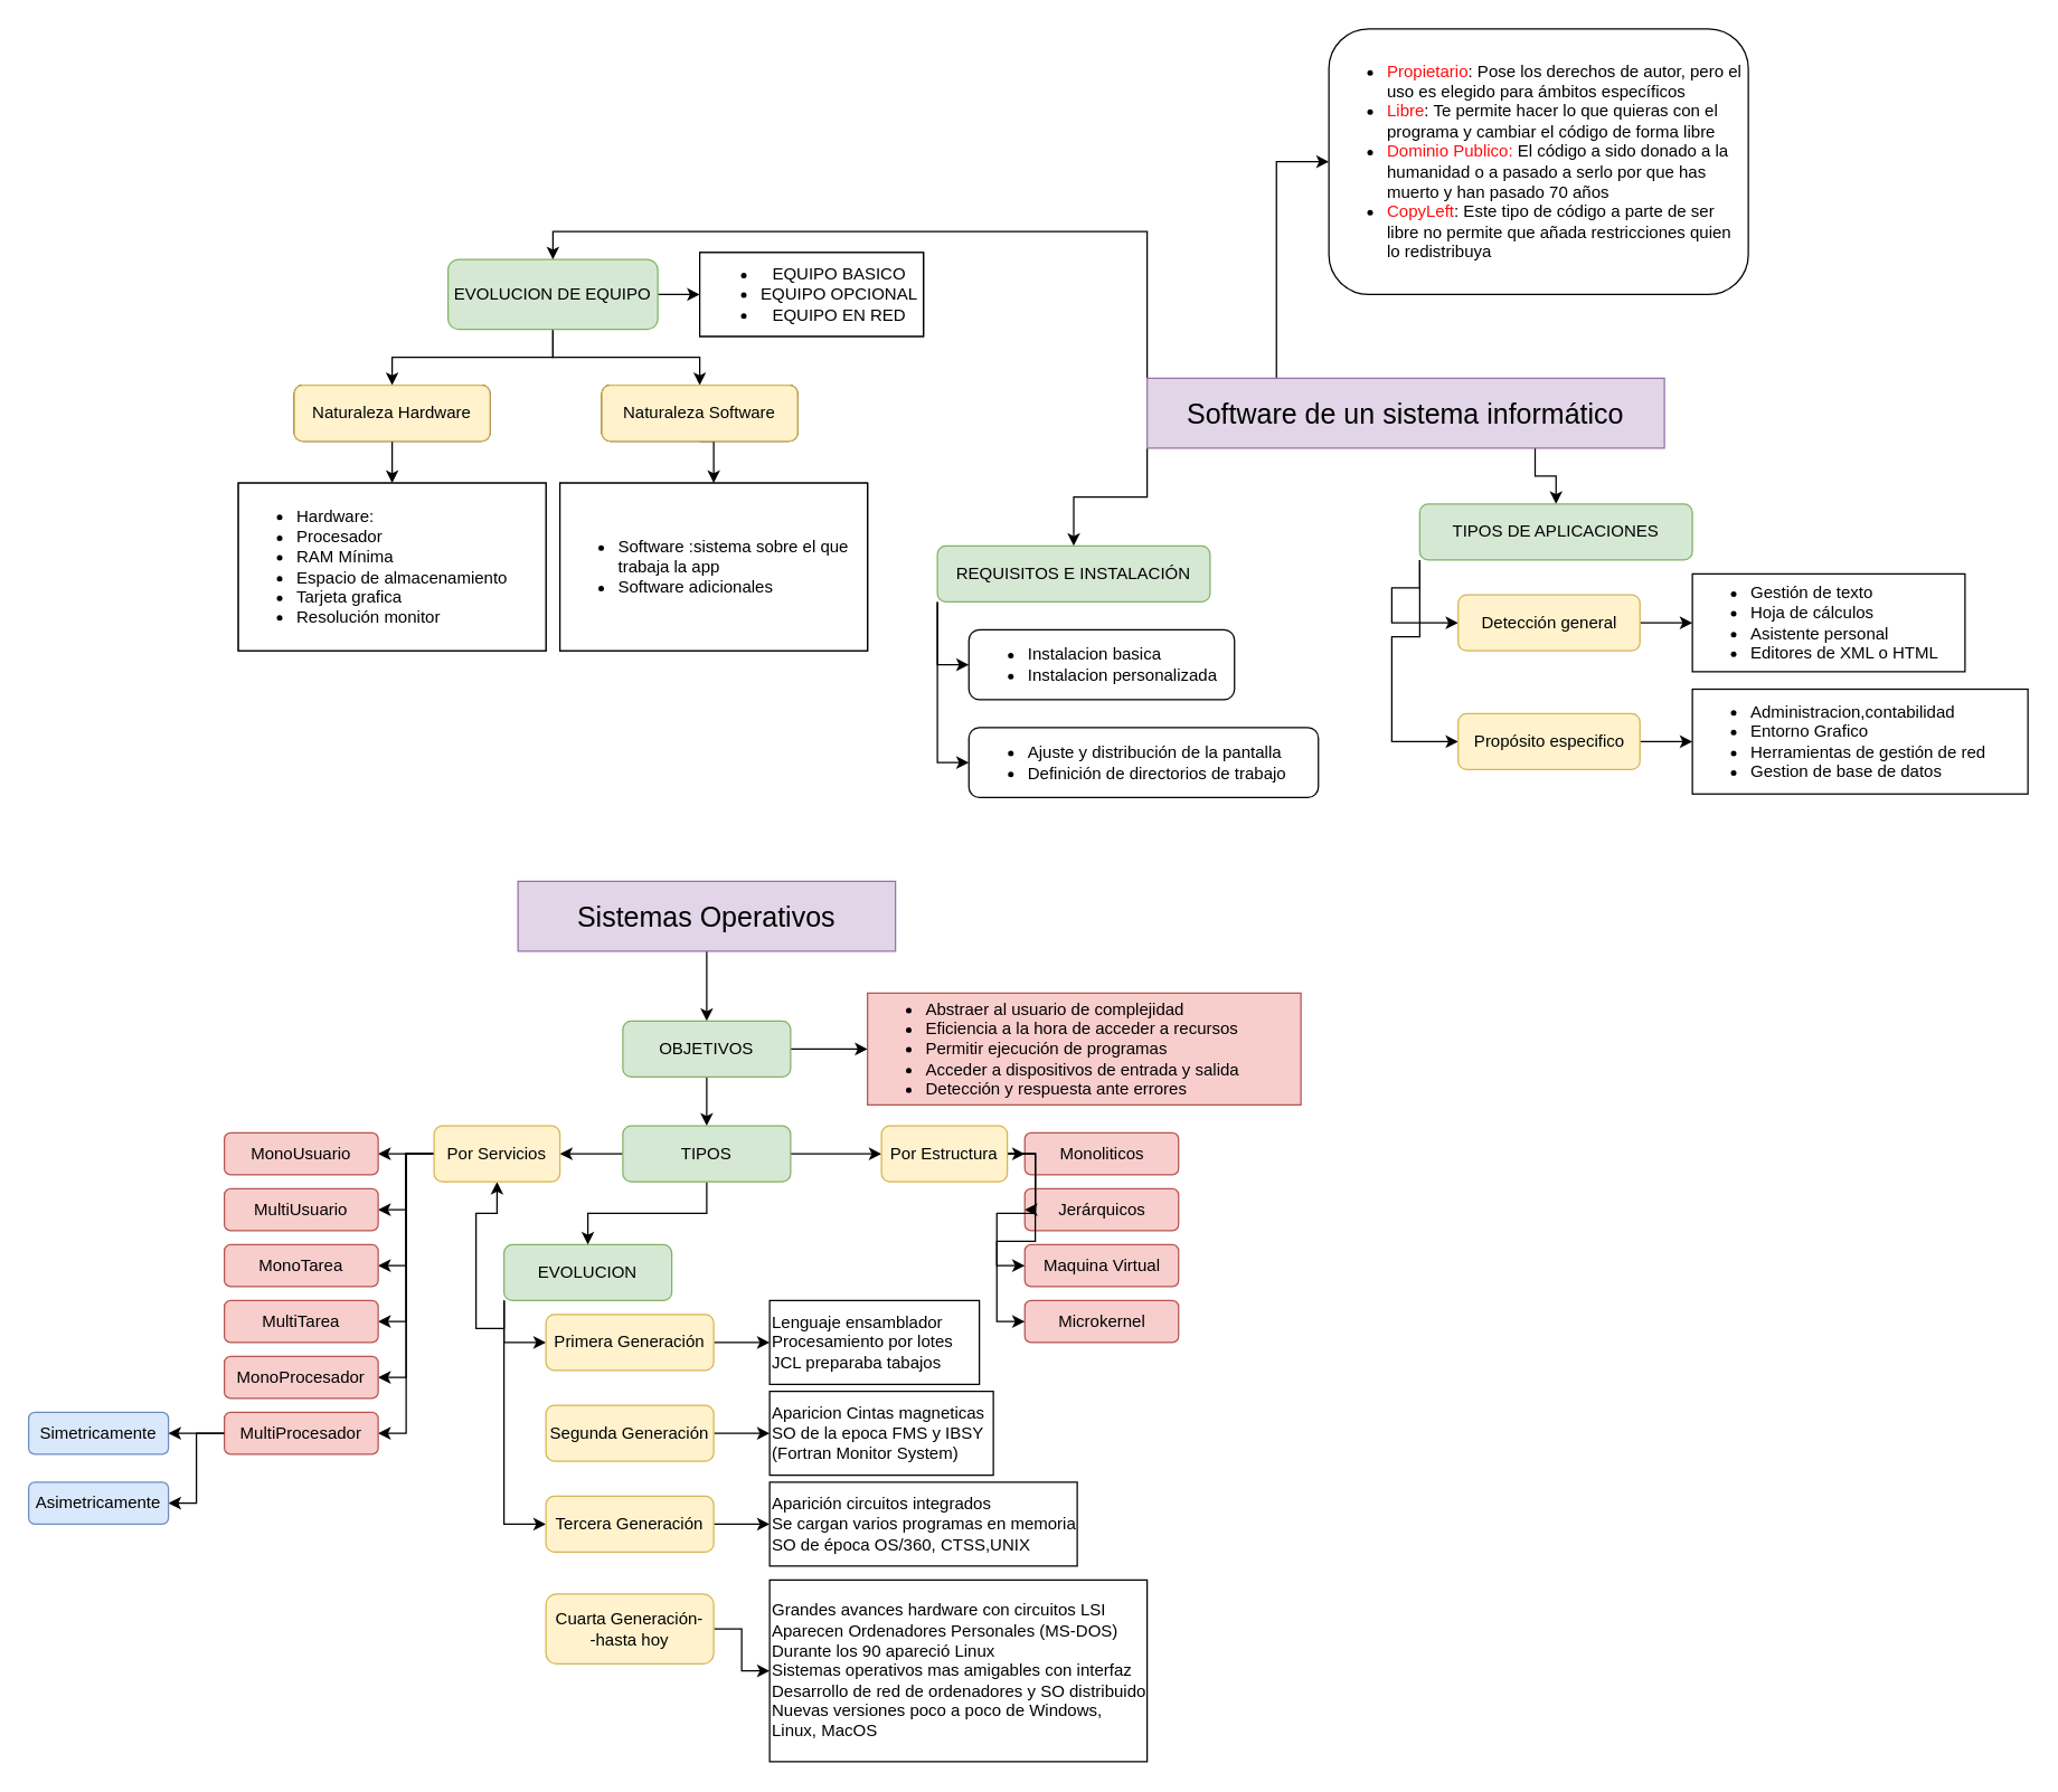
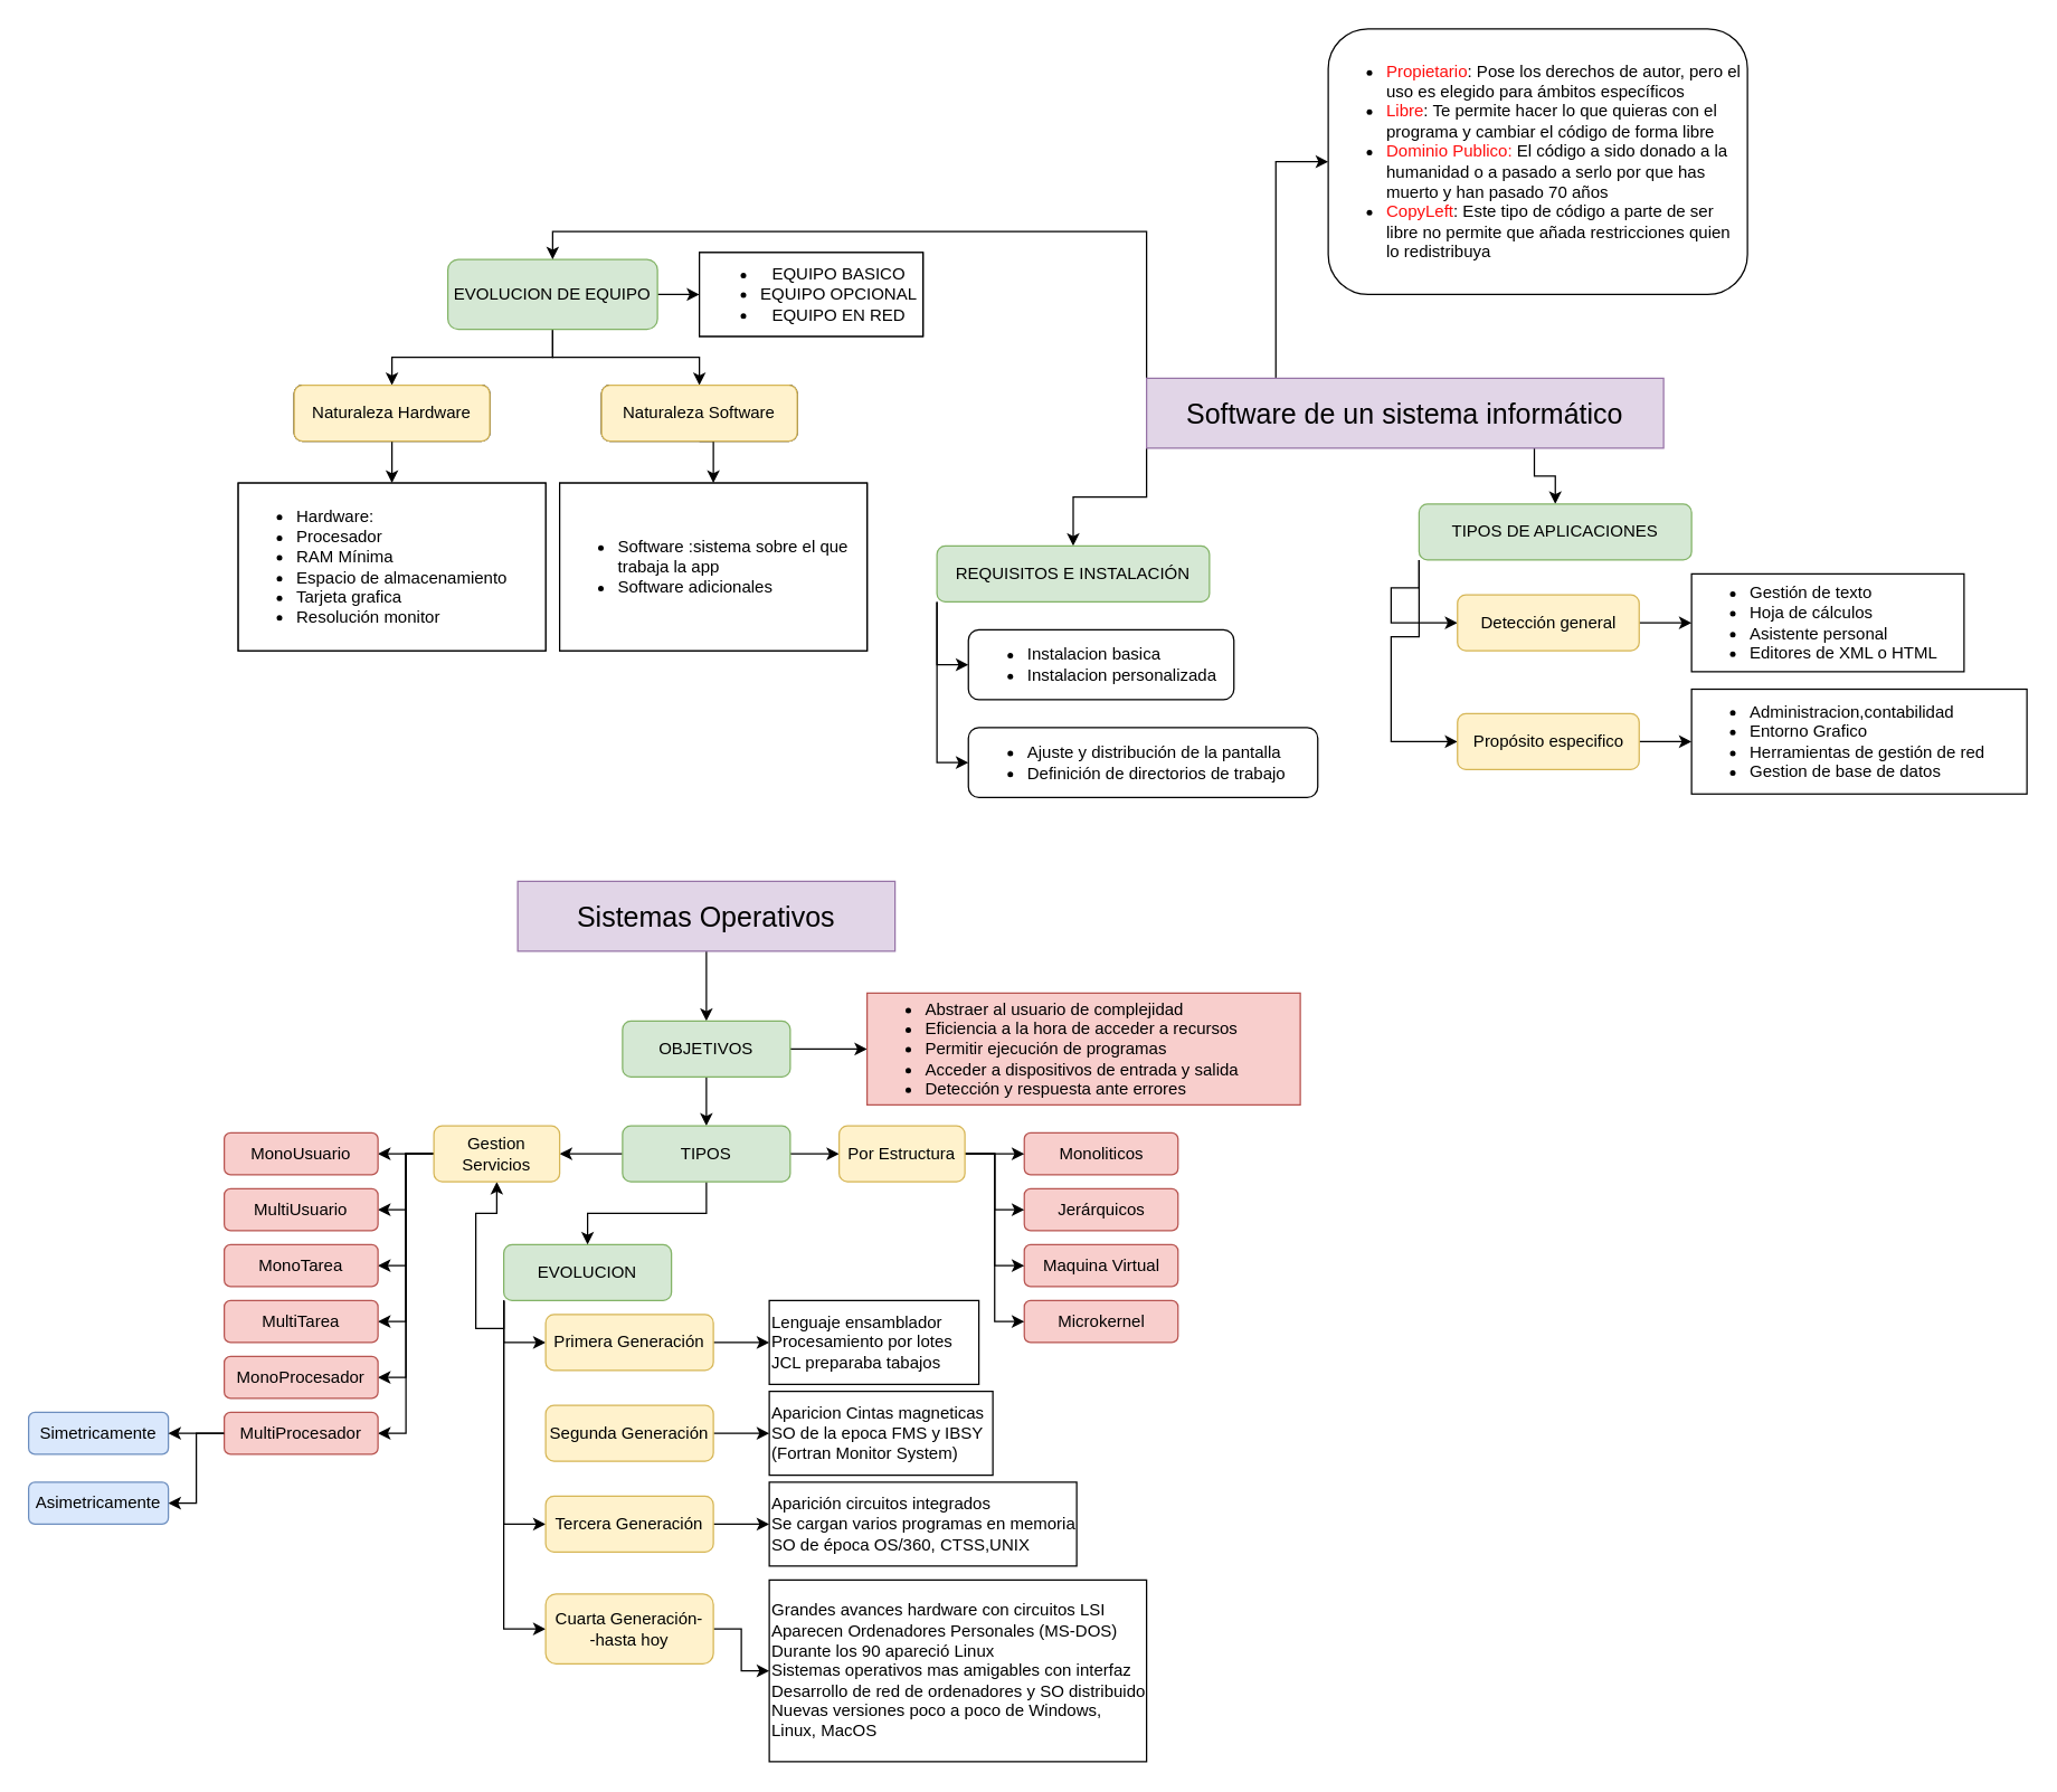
- <mxCell id="68" value="Por Servicios" style="rounded=1;whiteSpace=wrap;html=1;align=center;fillColor=#fff2cc;strokeColor=#d6b656;" vertex="1" parent="1"><mxGeometry x="310" y="805" width="90" height="40" as="geometry" /></mxCell>
+ <mxCell id="68" value="Gestion Servicios" style="rounded=1;whiteSpace=wrap;html=1;align=center;fillColor=#fff2cc;strokeColor=#d6b656;" vertex="1" parent="1"><mxGeometry x="310" y="805" width="90" height="40" as="geometry" /></mxCell>
- <mxCell id="61" value="Por Estructura" style="rounded=1;whiteSpace=wrap;html=1;align=center;fillColor=#fff2cc;strokeColor=#d6b656;" vertex="1" parent="1"><mxGeometry x="630" y="805" width="90" height="40" as="geometry" /></mxCell>
+ <mxCell id="61" value="Por Estructura" style="rounded=1;whiteSpace=wrap;html=1;align=center;fillColor=#fff2cc;strokeColor=#d6b656;" vertex="1" parent="1"><mxGeometry x="600" y="805" width="90" height="40" as="geometry" /></mxCell>
+ <mxCell id="46" style="edgeStyle=orthogonalEdgeStyle;rounded=0;orthogonalLoop=1;jettySize=auto;html=1;exitX=0;exitY=1;exitDx=0;exitDy=0;entryX=0;entryY=0.5;entryDx=0;entryDy=0;" edge="1" parent="1" source="47" target="84"><mxGeometry relative="1" as="geometry" /></mxCell>
